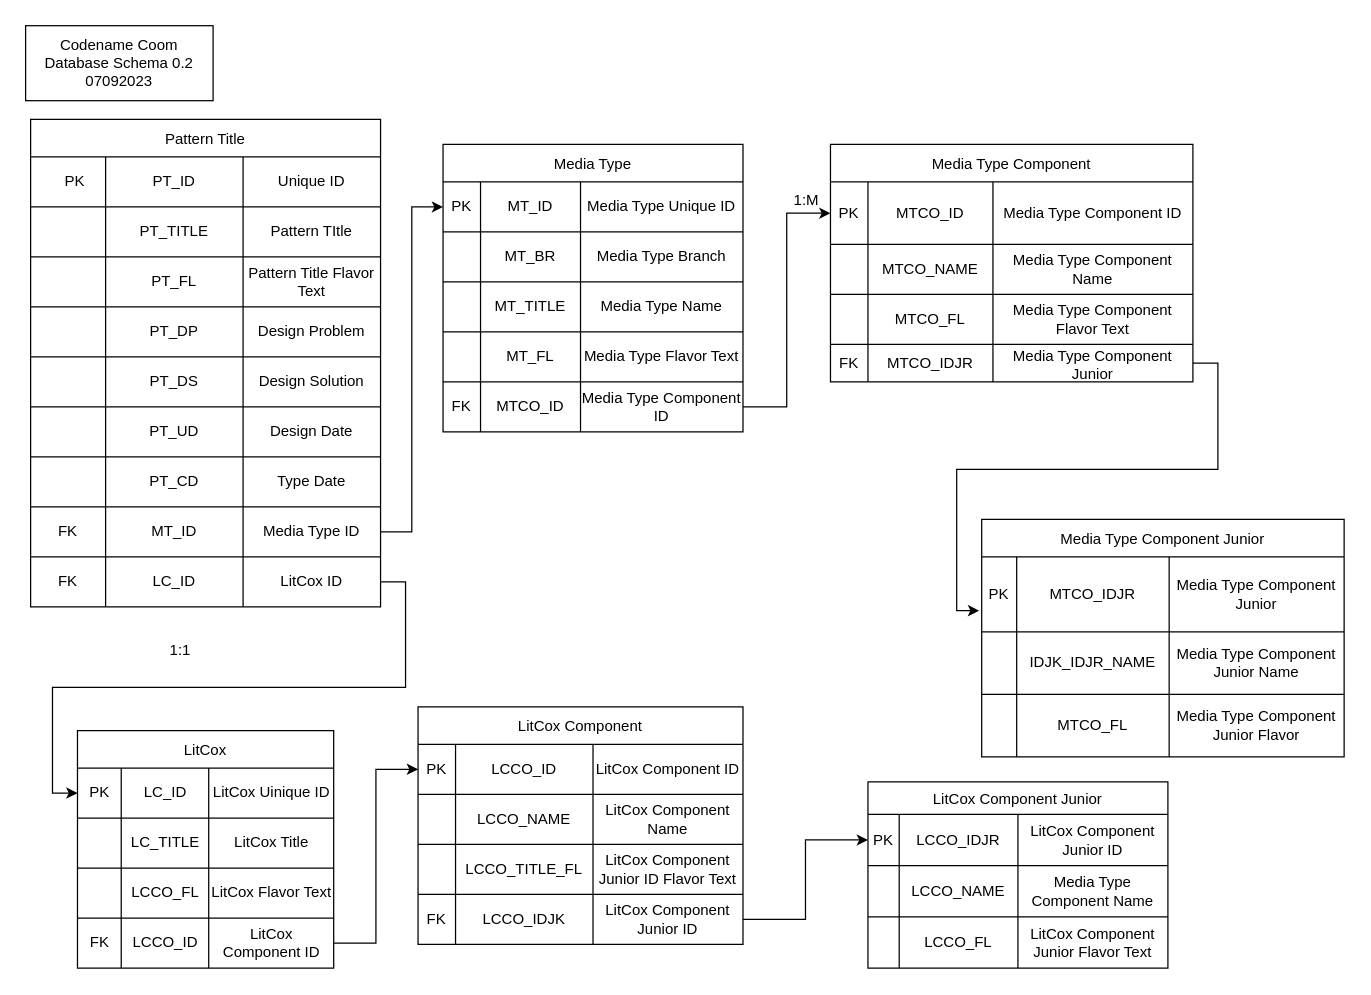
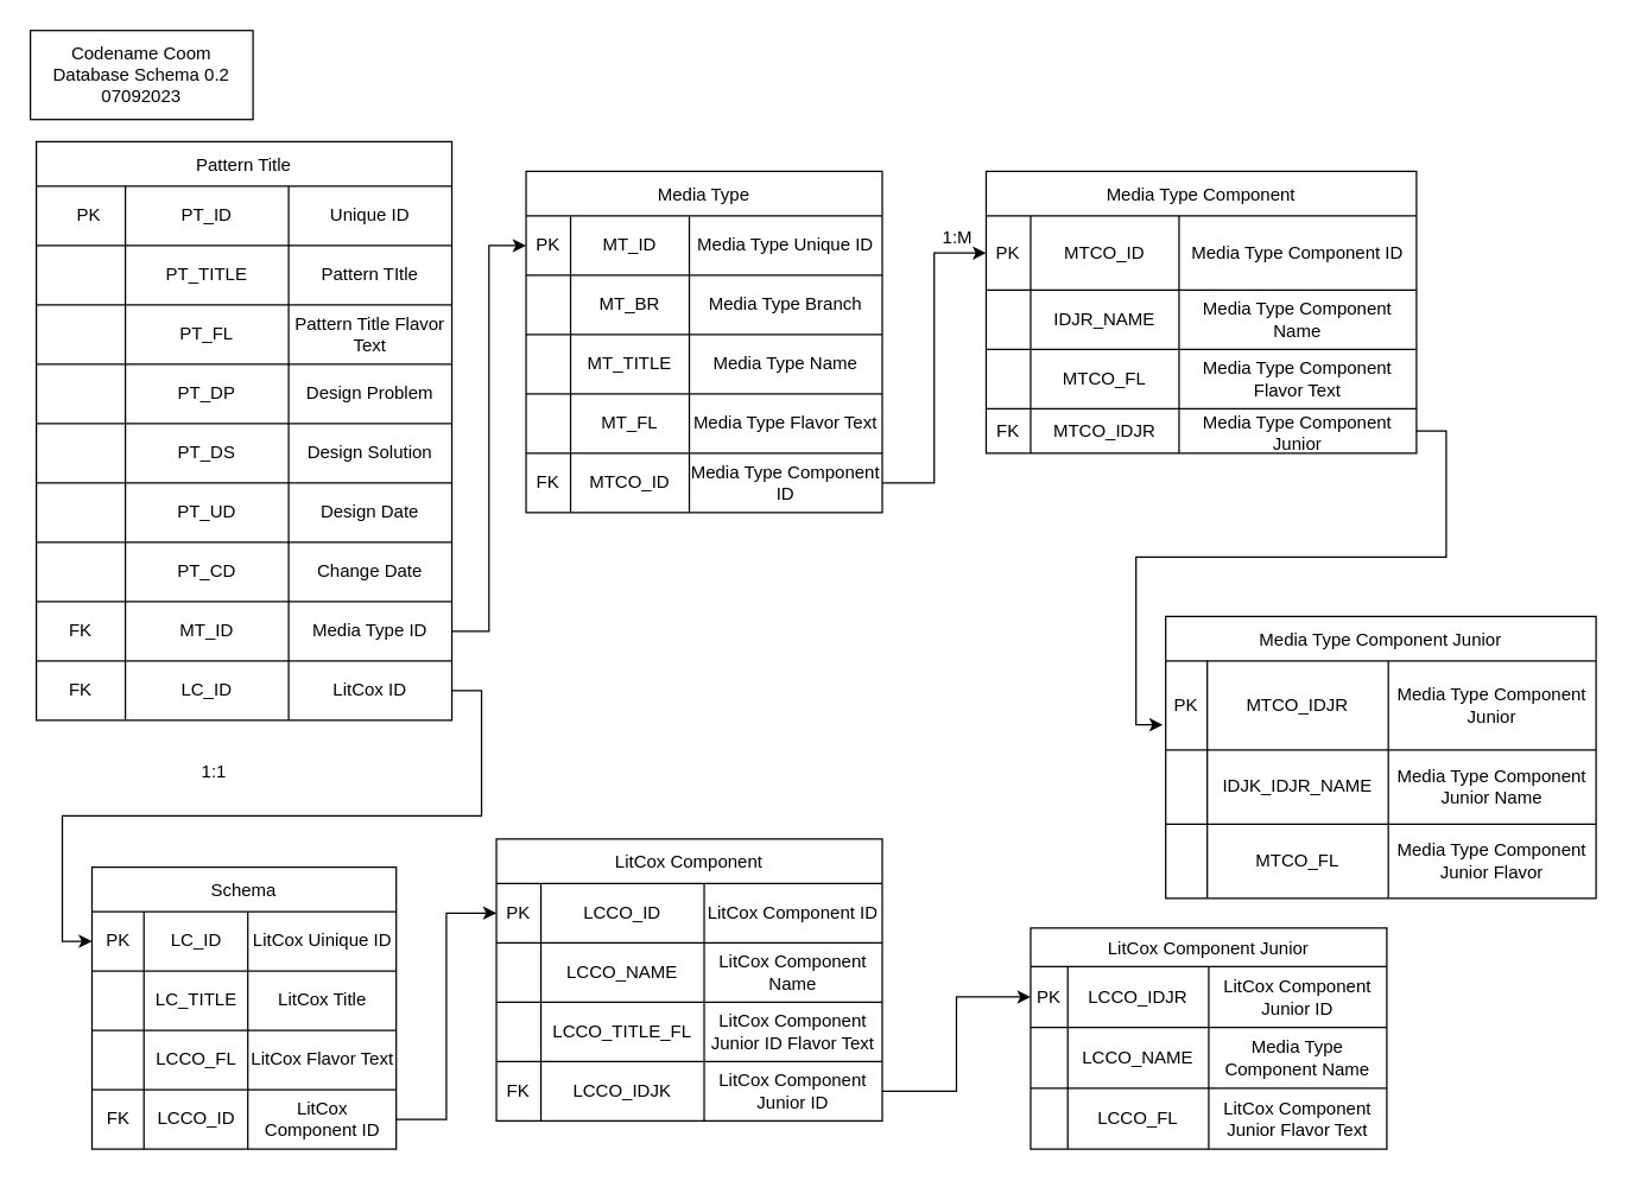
- <mxCell id="46" value="MTCO_NAME" style="shape=partialRectangle;html=1;whiteSpace=wrap;connectable=0;strokeColor=inherit;overflow=hidden;fillColor=none;top=0;left=0;bottom=0;right=0;pointerEvents=1;" vertex="1" parent="44"><mxGeometry x="30" width="100" height="40" as="geometry"><mxRectangle width="100" height="40" as="alternateBounds" /></mxGeometry></mxCell>
+ <mxCell id="46" value="IDJR_NAME" style="shape=partialRectangle;html=1;whiteSpace=wrap;connectable=0;strokeColor=inherit;overflow=hidden;fillColor=none;top=0;left=0;bottom=0;right=0;pointerEvents=1;" vertex="1" parent="44"><mxGeometry x="30" width="100" height="40" as="geometry"><mxRectangle width="100" height="40" as="alternateBounds" /></mxGeometry></mxCell>
- <mxCell id="30" value="Type Date" style="shape=partialRectangle;html=1;whiteSpace=wrap;connectable=0;strokeColor=inherit;overflow=hidden;fillColor=none;top=0;left=0;bottom=0;right=0;pointerEvents=1;" vertex="1" parent="27"><mxGeometry x="170" width="110" height="40" as="geometry"><mxRectangle width="110" height="40" as="alternateBounds" /></mxGeometry></mxCell>
+ <mxCell id="30" value="Change Date" style="shape=partialRectangle;html=1;whiteSpace=wrap;connectable=0;strokeColor=inherit;overflow=hidden;fillColor=none;top=0;left=0;bottom=0;right=0;pointerEvents=1;" vertex="1" parent="27"><mxGeometry x="170" width="110" height="40" as="geometry"><mxRectangle width="110" height="40" as="alternateBounds" /></mxGeometry></mxCell>
- <mxCell id="92" value="LitCox" style="shape=table;startSize=30;container=1;collapsible=0;childLayout=tableLayout;" vertex="1" parent="1"><mxGeometry x="61.5" y="584" width="205" height="190" as="geometry" /></mxCell>
+ <mxCell id="92" value="Schema" style="shape=table;startSize=30;container=1;collapsible=0;childLayout=tableLayout;" vertex="1" parent="1"><mxGeometry x="61.5" y="584" width="205" height="190" as="geometry" /></mxCell>
